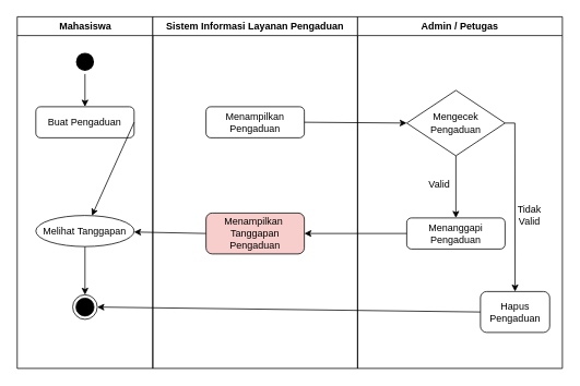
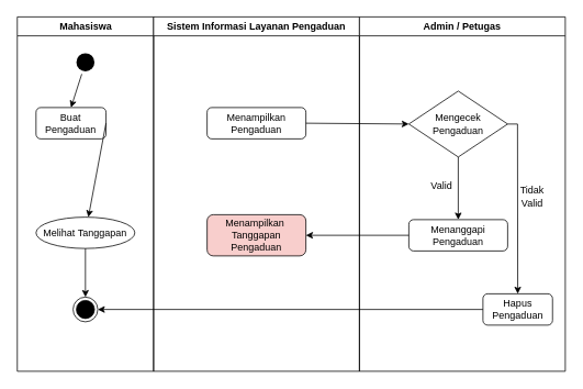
- <mxCell id="4" value="Buat Pengaduan" style="rounded=1;whiteSpace=wrap;html=1;" vertex="1" parent="2"><mxGeometry x="22.75" y="110" width="120" height="38" as="geometry" /></mxCell>
+ <mxCell id="4" value="Buat Pengaduan" style="rounded=1;whiteSpace=wrap;html=1;" vertex="1" parent="2"><mxGeometry x="22.75" y="110" width="85" height="38" as="geometry" /></mxCell>
- <mxCell id="19" value="Tidak&lt;div&gt;Valid&lt;/div&gt;" style="text;html=1;align=center;verticalAlign=middle;whiteSpace=wrap;rounded=0;" vertex="1" parent="12"><mxGeometry x="180" y="228" width="60" height="30" as="geometry" /></mxCell>
+ <mxCell id="19" value="Tidak&lt;div&gt;Valid&lt;/div&gt;" style="text;html=1;align=center;verticalAlign=middle;whiteSpace=wrap;rounded=0;" vertex="1" parent="12"><mxGeometry x="180" y="203" width="60" height="30" as="geometry" /></mxCell>
- <mxCell id="23" value="" style="endArrow=classic;html=1;rounded=0;exitX=0;exitY=0.5;exitDx=0;exitDy=0;" edge="1" parent="1" source="11" target="5"><mxGeometry width="50" height="50" relative="1" as="geometry"><mxPoint x="506" y="292" as="sourcePoint" /><mxPoint x="381" y="295" as="targetPoint" /></mxGeometry></mxCell>
- <mxCell id="15" value="Hapus&lt;div&gt;Pengaduan&lt;/div&gt;" style="rounded=1;whiteSpace=wrap;html=1;" vertex="1" parent="12"><mxGeometry x="150" y="336" width="84.5" height="50" as="geometry" /></mxCell>
+ <mxCell id="15" value="Hapus&lt;div&gt;Pengaduan&lt;/div&gt;" style="rounded=1;whiteSpace=wrap;html=1;" vertex="1" parent="12"><mxGeometry x="150" y="336" width="84.5" height="38" as="geometry" /></mxCell>
